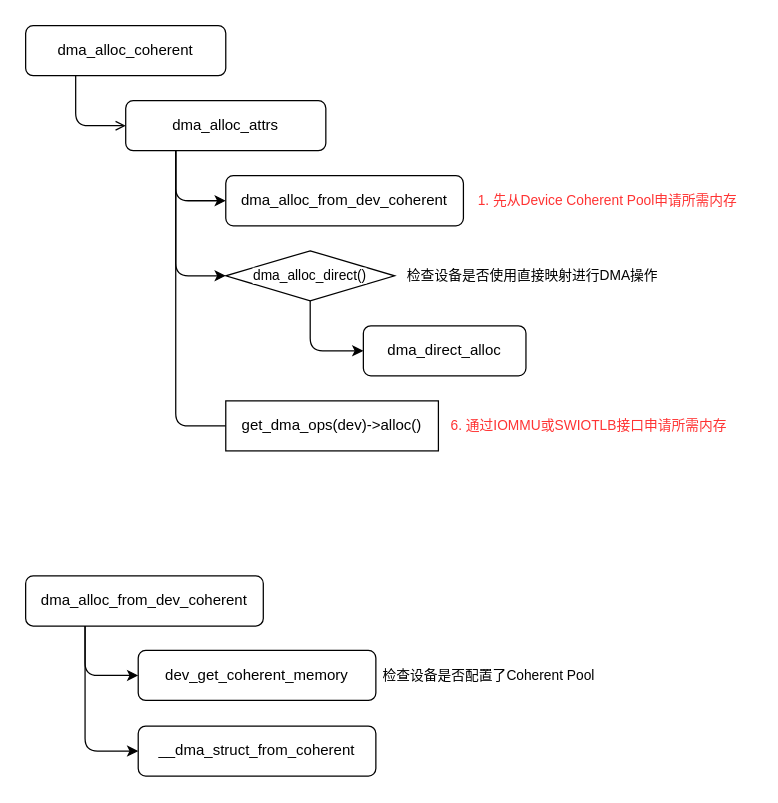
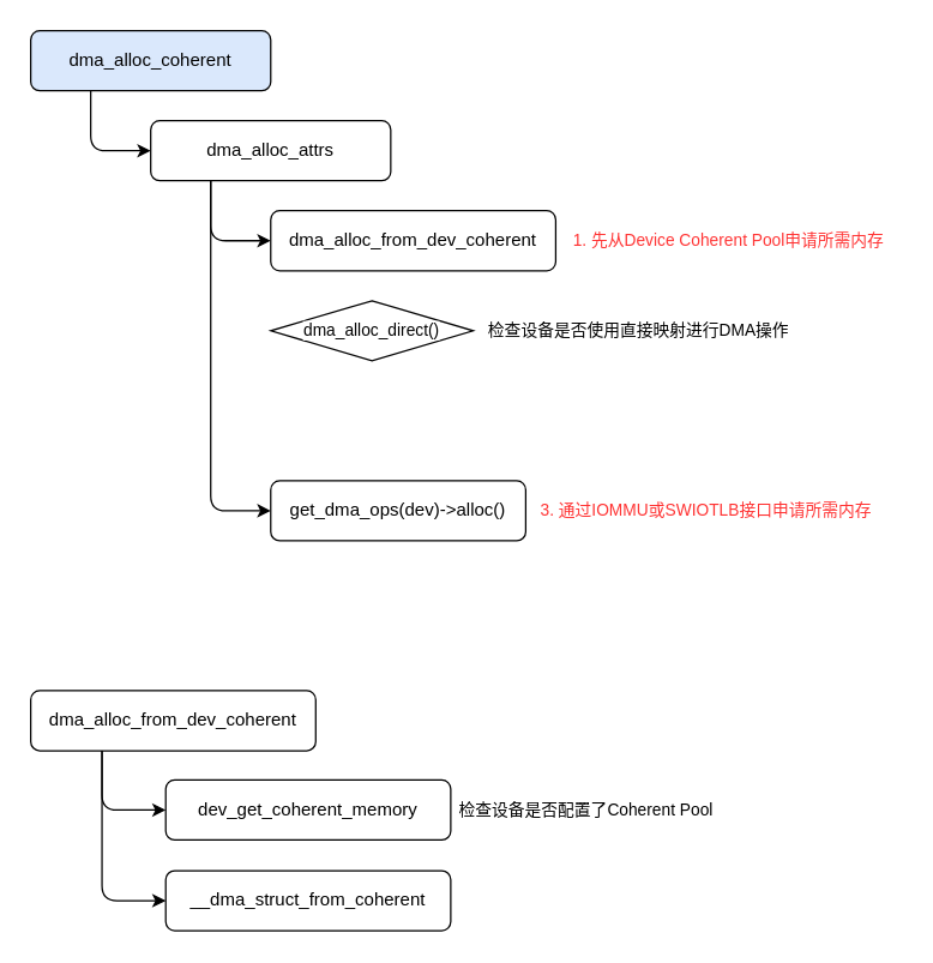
- <mxCell id="3" value="dma_alloc_coherent" style="rounded=1;whiteSpace=wrap;html=1;" vertex="1" parent="1"><mxGeometry x="20" y="20" width="160" height="40" as="geometry" /></mxCell>
+ <mxCell id="3" value="dma_alloc_coherent" style="rounded=1;whiteSpace=wrap;html=1;fillColor=#dae8fc;" vertex="1" parent="1"><mxGeometry x="20" y="20" width="160" height="40" as="geometry" /></mxCell>
- <mxCell id="2" style="edgeStyle=orthogonalEdgeStyle;rounded=1;orthogonalLoop=1;jettySize=auto;html=1;exitX=0.25;exitY=1;exitDx=0;exitDy=0;entryX=0;entryY=0.5;entryDx=0;entryDy=0;strokeColor=default;align=center;verticalAlign=middle;fontFamily=Helvetica;fontSize=11;fontColor=default;labelBackgroundColor=default;endArrow=open;" edge="1" parent="1" source="3" target="8"><mxGeometry relative="1" as="geometry" /></mxCell>
+ <mxCell id="2" style="edgeStyle=orthogonalEdgeStyle;rounded=1;orthogonalLoop=1;jettySize=auto;html=1;exitX=0.25;exitY=1;exitDx=0;exitDy=0;entryX=0;entryY=0.5;entryDx=0;entryDy=0;strokeColor=default;align=center;verticalAlign=middle;fontFamily=Helvetica;fontSize=11;fontColor=default;labelBackgroundColor=default;endArrow=classic;" edge="1" parent="1" source="3" target="8"><mxGeometry relative="1" as="geometry" /></mxCell>
- <mxCell id="7" style="edgeStyle=orthogonalEdgeStyle;rounded=1;orthogonalLoop=1;jettySize=auto;html=1;exitX=0.25;exitY=1;exitDx=0;exitDy=0;entryX=0;entryY=0.5;entryDx=0;entryDy=0;strokeColor=default;align=center;verticalAlign=middle;fontFamily=Helvetica;fontSize=11;fontColor=default;labelBackgroundColor=default;endArrow=classic;" edge="1" parent="1" source="8" target="12"><mxGeometry relative="1" as="geometry" /></mxCell>
- <mxCell id="5" style="edgeStyle=orthogonalEdgeStyle;rounded=1;orthogonalLoop=1;jettySize=auto;html=1;exitX=0.5;exitY=1;exitDx=0;exitDy=0;entryX=0;entryY=0.5;entryDx=0;entryDy=0;strokeColor=default;align=center;verticalAlign=middle;fontFamily=Helvetica;fontSize=11;fontColor=default;labelBackgroundColor=default;endArrow=classic;" edge="1" parent="1" source="12" target="10"><mxGeometry relative="1" as="geometry" /></mxCell>
- <mxCell id="10" value="dma_direct_alloc" style="rounded=1;whiteSpace=wrap;html=1;" vertex="1" parent="1"><mxGeometry x="290" y="260" width="130" height="40" as="geometry" /></mxCell>
- <mxCell id="6" style="edgeStyle=orthogonalEdgeStyle;rounded=1;orthogonalLoop=1;jettySize=auto;html=1;exitX=0.25;exitY=1;exitDx=0;exitDy=0;entryX=0;entryY=0.5;entryDx=0;entryDy=0;strokeColor=default;align=center;verticalAlign=middle;fontFamily=Helvetica;fontSize=11;fontColor=default;labelBackgroundColor=default;endArrow=none;" edge="1" parent="1" source="8" target="11"><mxGeometry relative="1" as="geometry" /></mxCell>
+ <mxCell id="6" style="edgeStyle=orthogonalEdgeStyle;rounded=1;orthogonalLoop=1;jettySize=auto;html=1;exitX=0.25;exitY=1;exitDx=0;exitDy=0;entryX=0;entryY=0.5;entryDx=0;entryDy=0;strokeColor=default;align=center;verticalAlign=middle;fontFamily=Helvetica;fontSize=11;fontColor=default;labelBackgroundColor=default;endArrow=classic;" edge="1" parent="1" source="8" target="11"><mxGeometry relative="1" as="geometry" /></mxCell>
- <mxCell id="11" value="get_dma_ops(dev)-&amp;gt;alloc()" style="whiteSpace=wrap;html=1;rounded=0;" vertex="1" parent="1"><mxGeometry x="180" y="320" width="170" height="40" as="geometry" /></mxCell>
+ <mxCell id="11" value="get_dma_ops(dev)-&amp;gt;alloc()" style="rounded=1;whiteSpace=wrap;html=1;" vertex="1" parent="1"><mxGeometry x="180" y="320" width="170" height="40" as="geometry" /></mxCell>
- <mxCell id="21" value="6. 通过IOMMU或SWIOTLB接口申请所需内存" style="text;html=1;align=center;verticalAlign=middle;resizable=0;points=[];autosize=1;strokeColor=none;fillColor=none;fontFamily=Helvetica;fontSize=11;fontColor=#FF3333;labelBackgroundColor=default;" vertex="1" parent="1"><mxGeometry x="350" y="325" width="240" height="30" as="geometry" /></mxCell>
+ <mxCell id="21" value="3. 通过IOMMU或SWIOTLB接口申请所需内存" style="text;html=1;align=center;verticalAlign=middle;resizable=0;points=[];autosize=1;strokeColor=none;fillColor=none;fontFamily=Helvetica;fontSize=11;fontColor=#FF3333;labelBackgroundColor=default;" vertex="1" parent="1"><mxGeometry x="350" y="325" width="240" height="30" as="geometry" /></mxCell>
